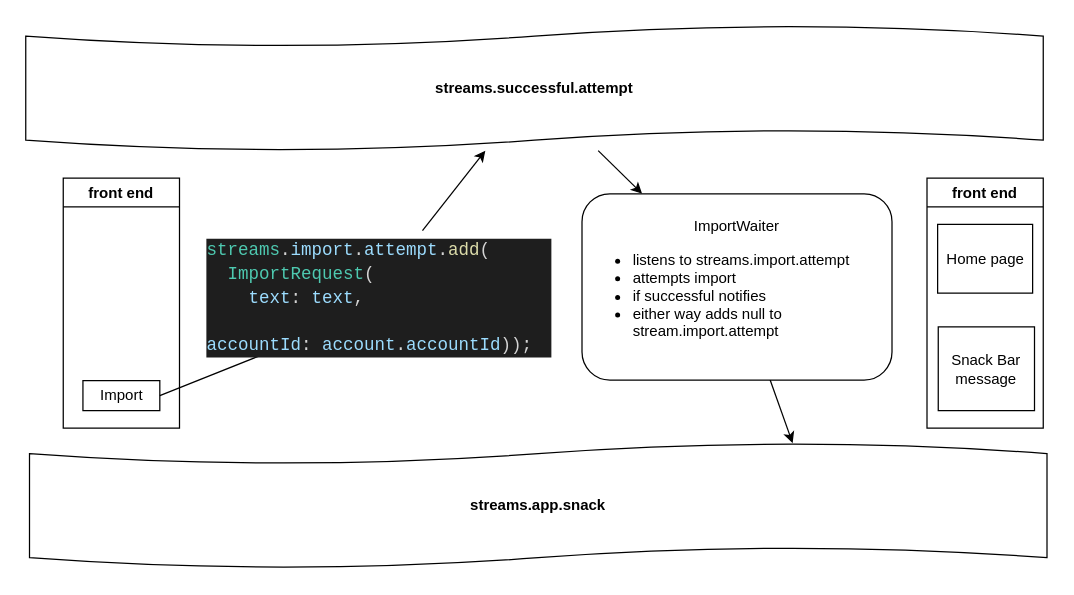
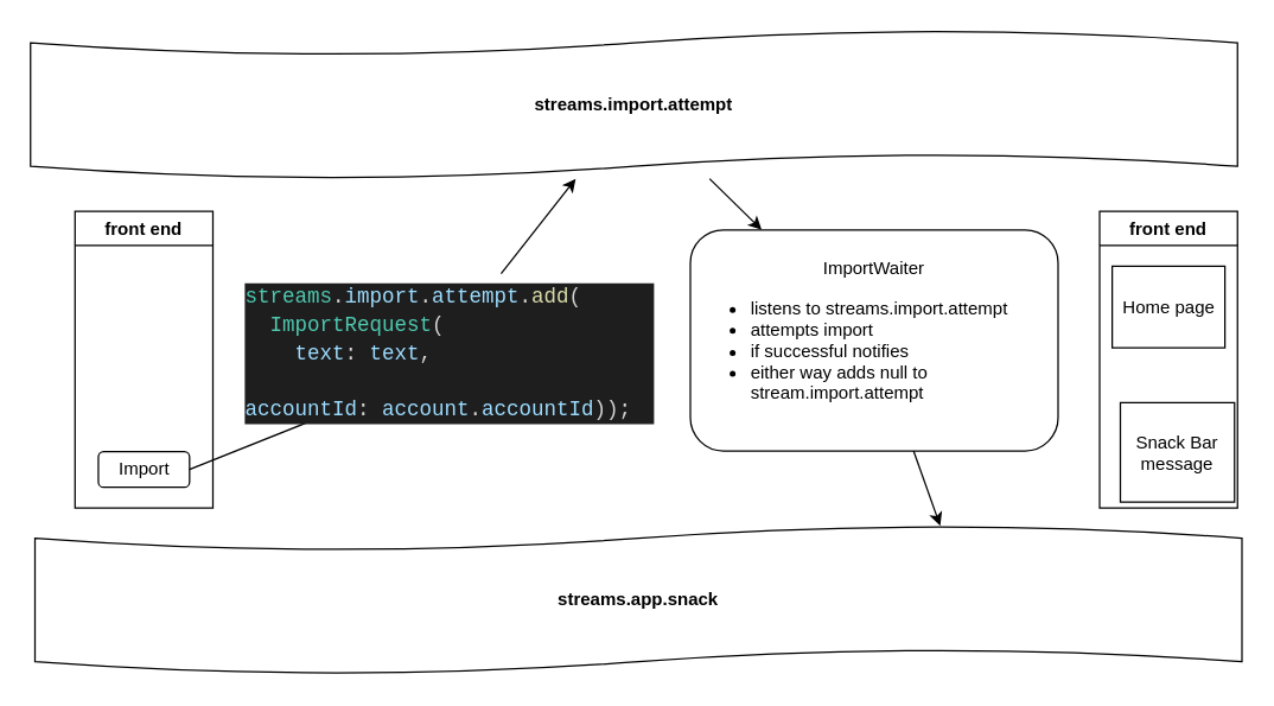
- <mxCell id="3" value="&lt;b&gt;streams.successful.attempt&lt;/b&gt;" style="shape=tape;whiteSpace=wrap;html=1;size=0.167;" vertex="1" parent="1"><mxGeometry x="20" y="20" width="814" height="100" as="geometry" /></mxCell>
+ <mxCell id="3" value="&lt;b&gt;streams.import.attempt&lt;/b&gt;" style="shape=tape;whiteSpace=wrap;html=1;size=0.167;" vertex="1" parent="1"><mxGeometry x="20" y="20" width="814" height="100" as="geometry" /></mxCell>
- <mxCell id="14" value="Snack Bar message" style="whiteSpace=wrap;html=1;" vertex="1" parent="12"><mxGeometry x="9" y="119" width="77" height="67" as="geometry" /></mxCell>
+ <mxCell id="14" value="Snack Bar message" style="whiteSpace=wrap;html=1;" vertex="1" parent="12"><mxGeometry x="14" y="129" width="77" height="67" as="geometry" /></mxCell>
- <mxCell id="6" value="Import" style="whiteSpace=wrap;html=1;" vertex="1" parent="5"><mxGeometry x="15.75" y="162" width="61.5" height="24" as="geometry" /></mxCell>
+ <mxCell id="6" value="Import" style="whiteSpace=wrap;html=1;rounded=1;" vertex="1" parent="5"><mxGeometry x="15.75" y="162" width="61.5" height="24" as="geometry" /></mxCell>
